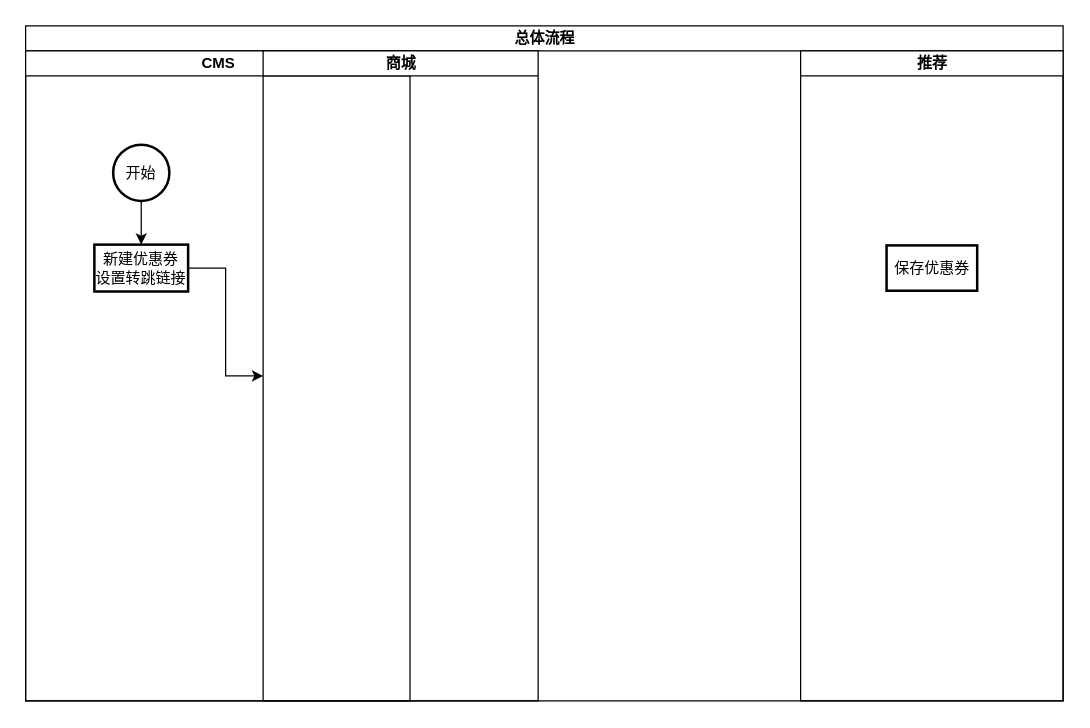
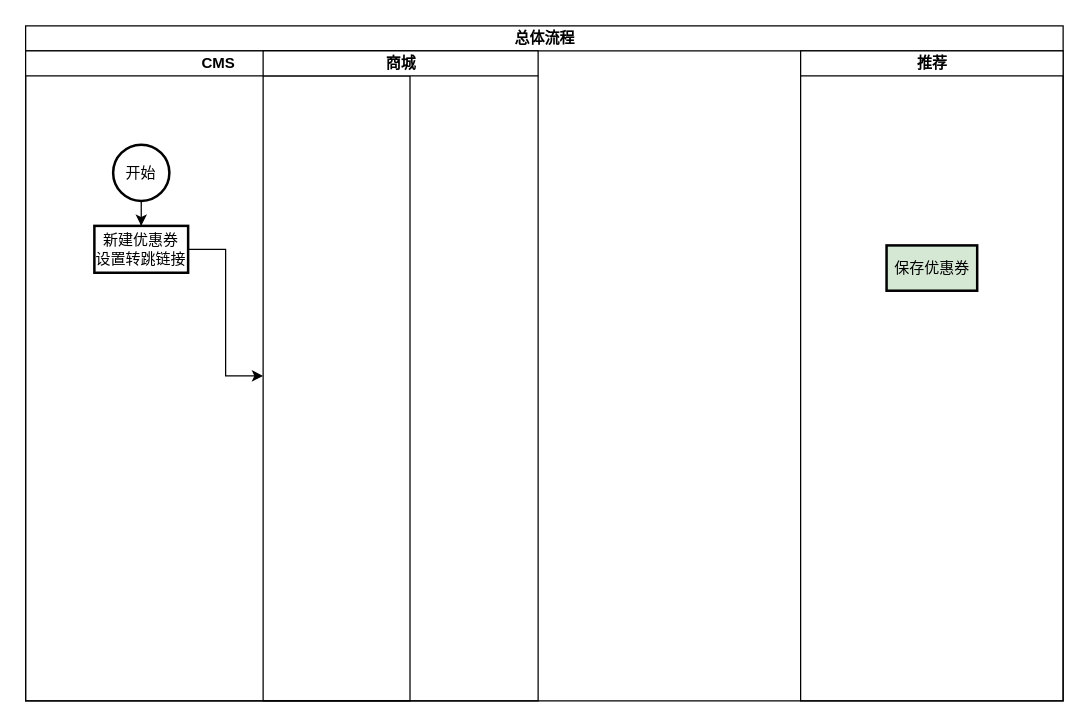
- <mxCell id="8" value="新建优惠券&lt;br&gt;设置转跳链接" style="whiteSpace=wrap;html=1;strokeWidth=2;" vertex="1" parent="5"><mxGeometry x="55" y="155" width="75" height="37.5" as="geometry" /></mxCell>
+ <mxCell id="8" value="新建优惠券&lt;br&gt;设置转跳链接" style="whiteSpace=wrap;html=1;strokeWidth=2;" vertex="1" parent="5"><mxGeometry x="55" y="140" width="75" height="37.5" as="geometry" /></mxCell>
- <mxCell id="4" value="保存优惠券" style="whiteSpace=wrap;html=1;strokeWidth=2;" vertex="1" parent="3"><mxGeometry x="68.75" y="155.63" width="72.5" height="36.25" as="geometry" /></mxCell>
+ <mxCell id="4" value="保存优惠券" style="whiteSpace=wrap;html=1;strokeWidth=2;fillColor=#d5e8d4;" vertex="1" parent="3"><mxGeometry x="68.75" y="155.63" width="72.5" height="36.25" as="geometry" /></mxCell>
